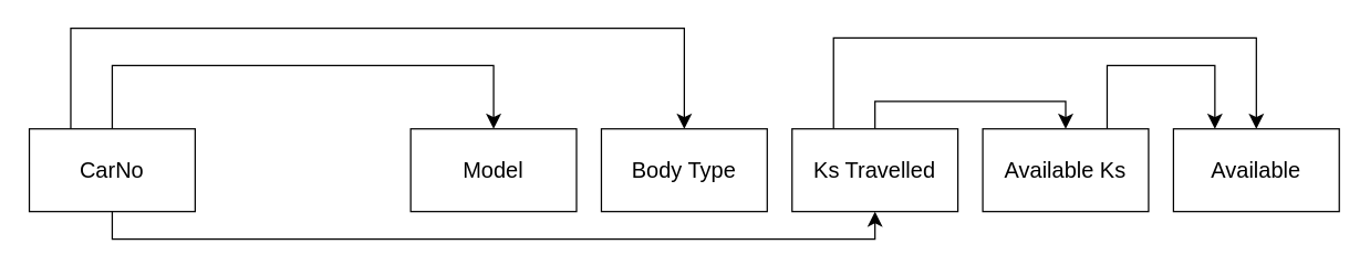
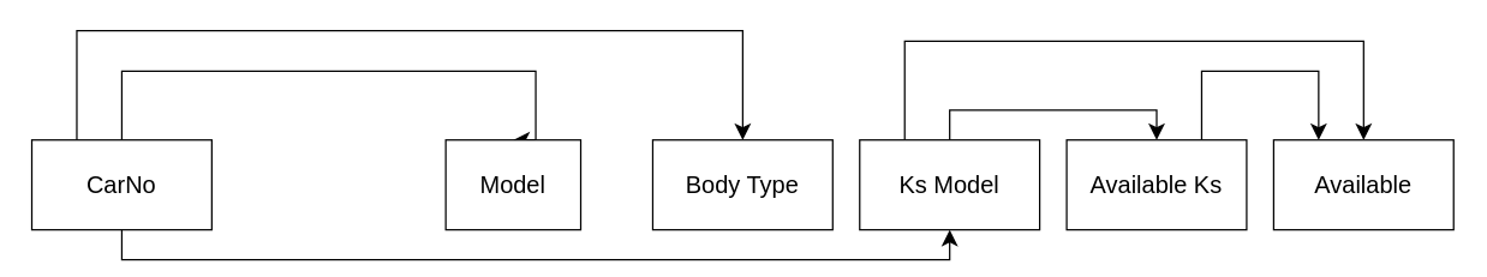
- <mxCell id="5" value="Model" style="rounded=0;whiteSpace=wrap;html=1;fontSize=16;" vertex="1" parent="1"><mxGeometry x="296" y="93" width="120" height="60" as="geometry" /></mxCell>
+ <mxCell id="5" value="Model" style="rounded=0;whiteSpace=wrap;html=1;fontSize=16;" vertex="1" parent="1"><mxGeometry x="296" y="93" width="90" height="60" as="geometry" /></mxCell>
- <mxCell id="10" value="Ks Travelled" style="rounded=0;whiteSpace=wrap;html=1;fontSize=16;" vertex="1" parent="1"><mxGeometry x="572" y="93" width="120" height="60" as="geometry" /></mxCell>
+ <mxCell id="10" value="Ks Model" style="rounded=0;whiteSpace=wrap;html=1;fontSize=16;" vertex="1" parent="1"><mxGeometry x="572" y="93" width="120" height="60" as="geometry" /></mxCell>
